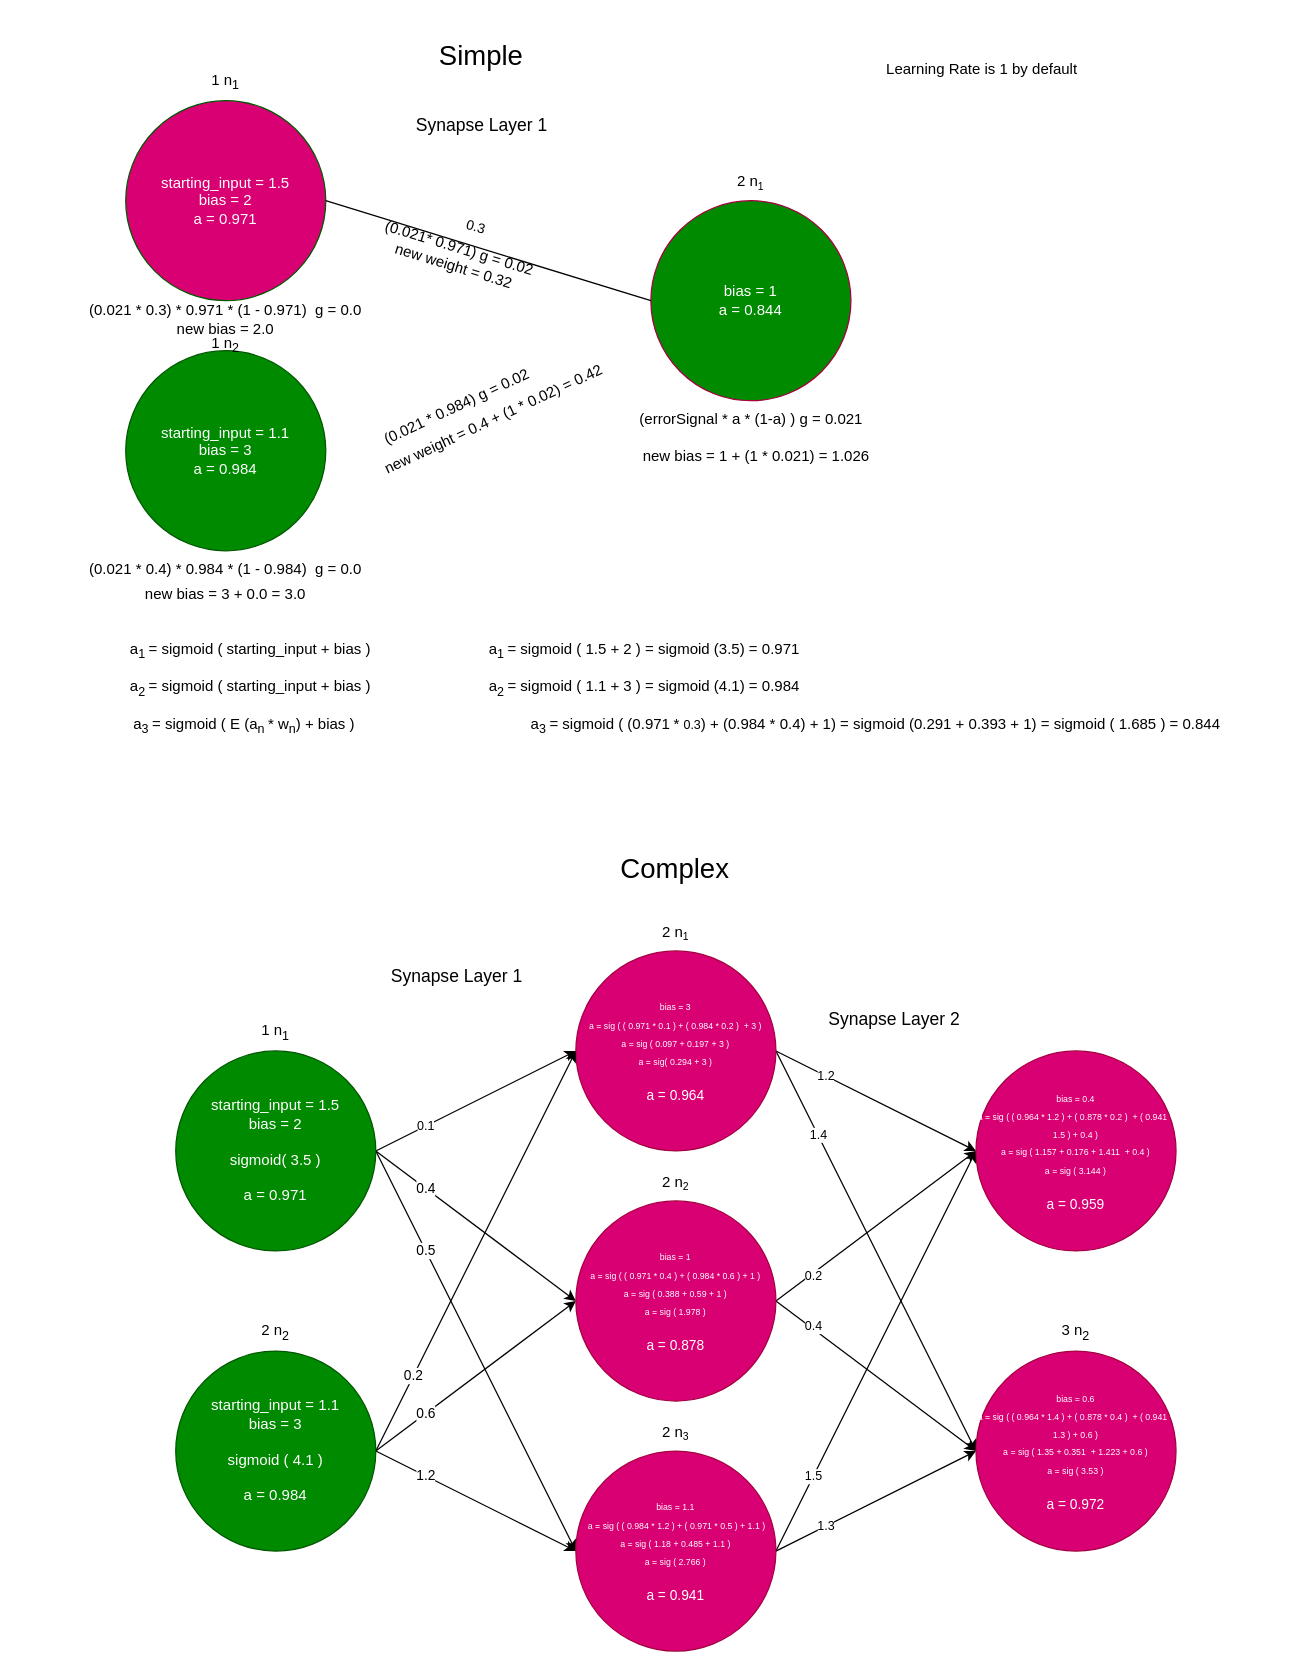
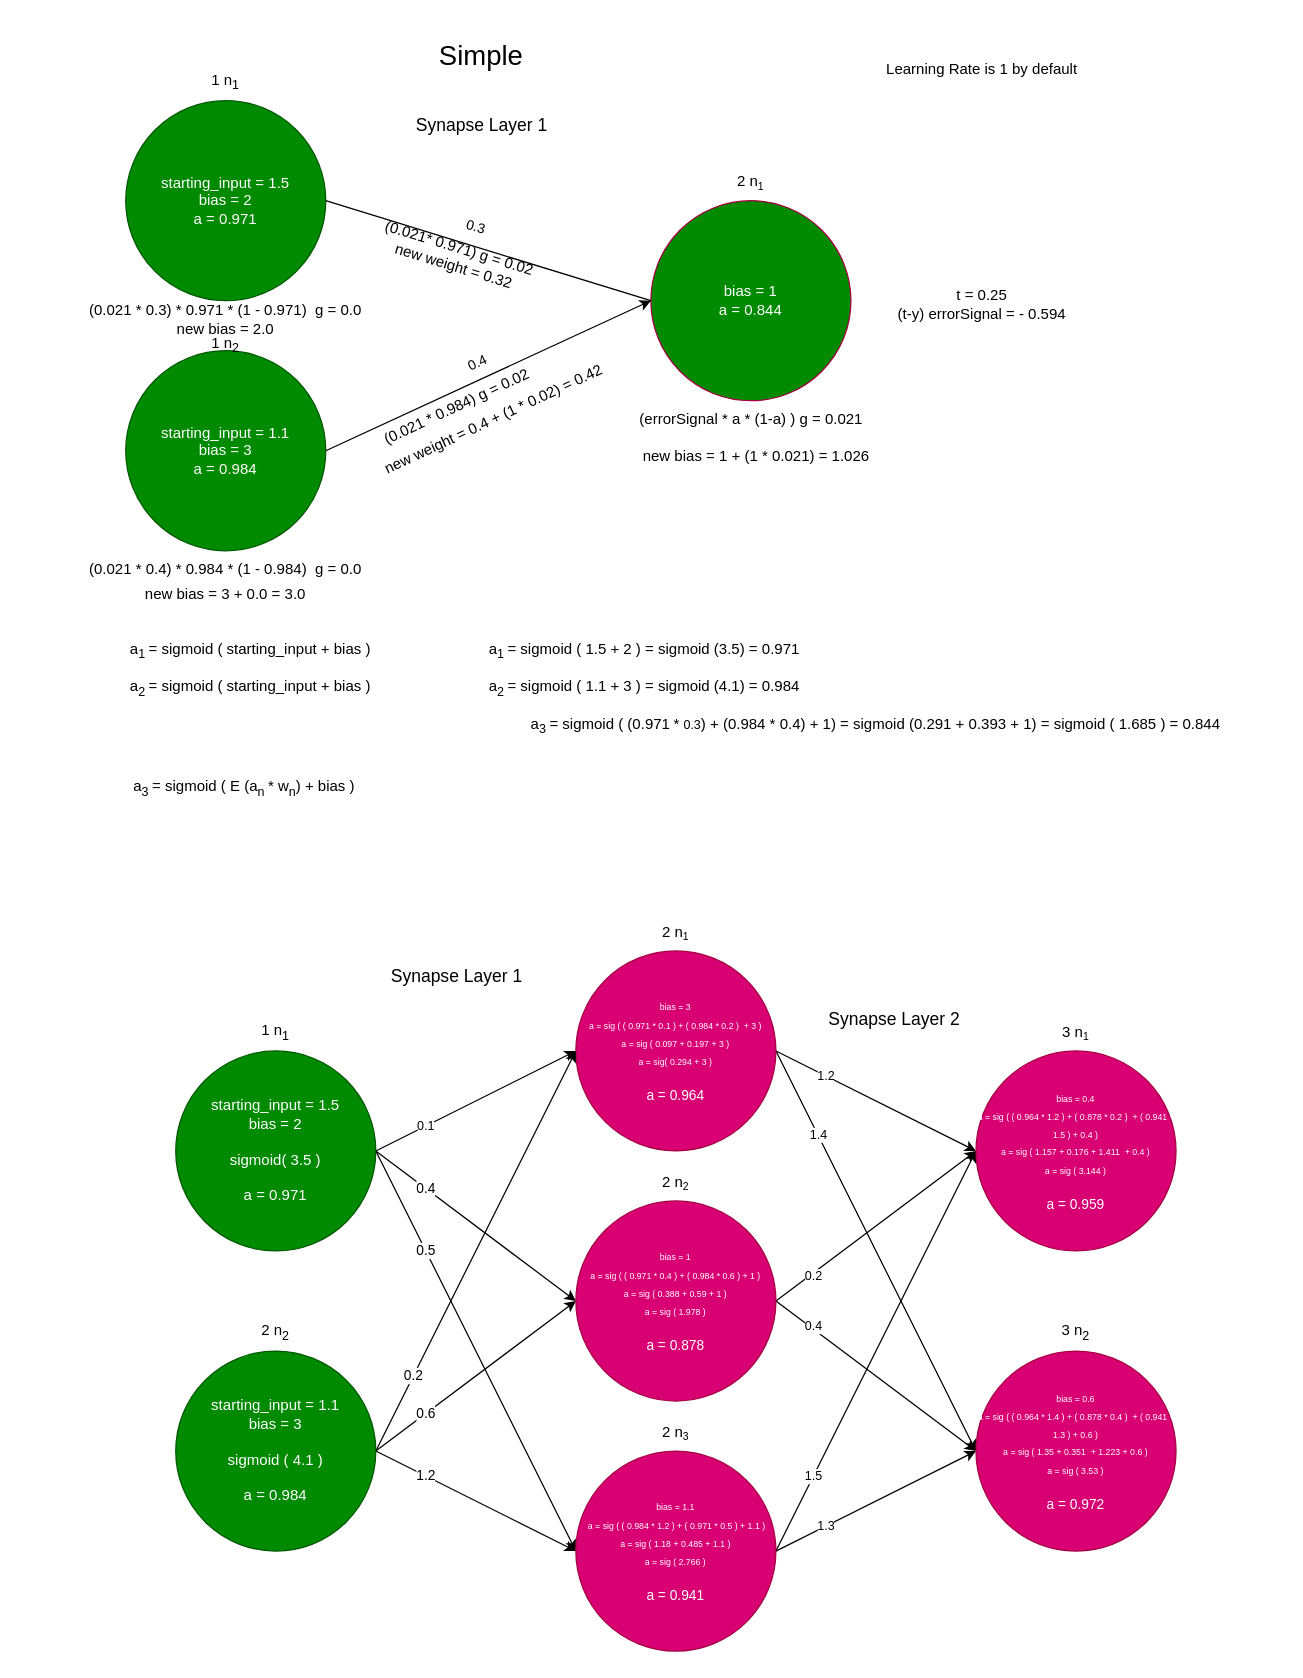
- <mxCell id="2" value="starting_input = 1.5&lt;br&gt;bias = 2&lt;br&gt;a = 0.971" style="ellipse;whiteSpace=wrap;html=1;aspect=fixed;fillColor=#d80073;fontColor=#ffffff;strokeColor=#005700;" parent="1" vertex="1"><mxGeometry x="100" y="80" width="160" height="160" as="geometry" /></mxCell>
+ <mxCell id="2" value="starting_input = 1.5&lt;br&gt;bias = 2&lt;br&gt;a = 0.971" style="ellipse;whiteSpace=wrap;html=1;aspect=fixed;fillColor=#008a00;fontColor=#ffffff;strokeColor=#005700;" parent="1" vertex="1"><mxGeometry x="100" y="80" width="160" height="160" as="geometry" /></mxCell>
+ <mxCell id="51" value="t = 0.25&lt;br&gt;(t-y) errorSignal = - 0.594" style="text;html=1;strokeColor=none;fillColor=none;align=center;verticalAlign=middle;whiteSpace=wrap;rounded=0;" vertex="1" parent="1"><mxGeometry x="690" y="225" width="190" height="35" as="geometry" /></mxCell>
+ <mxCell id="8" value="" style="endArrow=classic;html=1;exitX=1;exitY=0.5;exitDx=0;exitDy=0;entryX=0;entryY=0.5;entryDx=0;entryDy=0;" parent="1" source="5" target="3" edge="1"><mxGeometry width="50" height="50" relative="1" as="geometry"><mxPoint x="370" y="360" as="sourcePoint" /><mxPoint x="420" y="310" as="targetPoint" /></mxGeometry></mxCell>
+ <mxCell id="9" value="0.4" style="edgeLabel;html=1;align=center;verticalAlign=middle;resizable=0;points=[];rotation=-25;" parent="8" vertex="1" connectable="0"><mxGeometry x="-0.212" y="-1" relative="1" as="geometry"><mxPoint x="17" y="-24" as="offset" /></mxGeometry></mxCell>
- <mxCell id="4" value="&lt;span style=&quot;font-size: 12px;&quot;&gt;a&lt;/span&gt;&lt;sub&gt;3&amp;nbsp;&lt;/sub&gt;= sigmoid ( E (a&lt;sub&gt;n&amp;nbsp;&lt;/sub&gt;* w&lt;sub&gt;n&lt;/sub&gt;) + bias )" style="text;html=1;strokeColor=none;fillColor=none;align=center;verticalAlign=middle;whiteSpace=wrap;rounded=0;" parent="1" vertex="1"><mxGeometry x="100" y="565" width="190" height="30" as="geometry" /></mxCell>
+ <mxCell id="4" value="&lt;span style=&quot;font-size: 12px;&quot;&gt;a&lt;/span&gt;&lt;sub&gt;3&amp;nbsp;&lt;/sub&gt;= sigmoid ( E (a&lt;sub&gt;n&amp;nbsp;&lt;/sub&gt;* w&lt;sub&gt;n&lt;/sub&gt;) + bias )" style="text;html=1;strokeColor=none;fillColor=none;align=center;verticalAlign=middle;whiteSpace=wrap;rounded=0;" parent="1" vertex="1"><mxGeometry x="100" y="615" width="190" height="30" as="geometry" /></mxCell>
- <mxCell id="49" value="&lt;font style=&quot;font-size: 22px;&quot;&gt;Complex&lt;/font&gt;" style="text;html=1;strokeColor=none;fillColor=none;align=center;verticalAlign=middle;whiteSpace=wrap;rounded=0;fontSize=11;" parent="1" vertex="1"><mxGeometry x="434.44" y="670" width="211.11" height="50" as="geometry" /></mxCell>
+ <mxCell id="44" value="3 n&lt;span style=&quot;font-size: 10px;&quot;&gt;&lt;sub&gt;1&lt;/sub&gt;&lt;/span&gt;" style="text;html=1;strokeColor=none;fillColor=none;align=center;verticalAlign=middle;whiteSpace=wrap;rounded=0;" parent="1" vertex="1"><mxGeometry x="830" y="810" width="60" height="30" as="geometry" /></mxCell>
